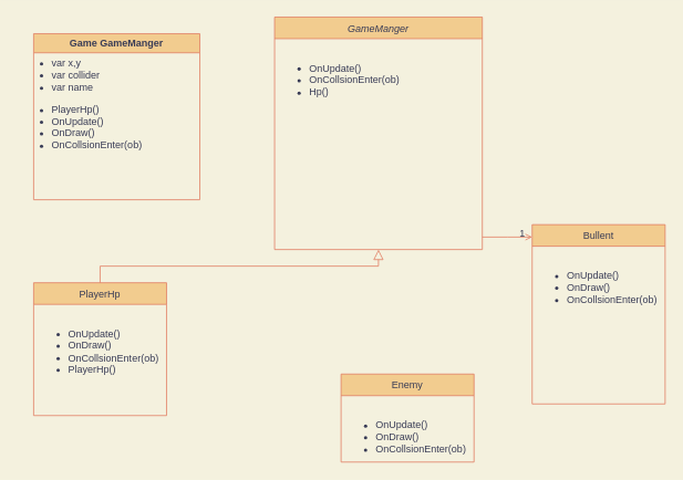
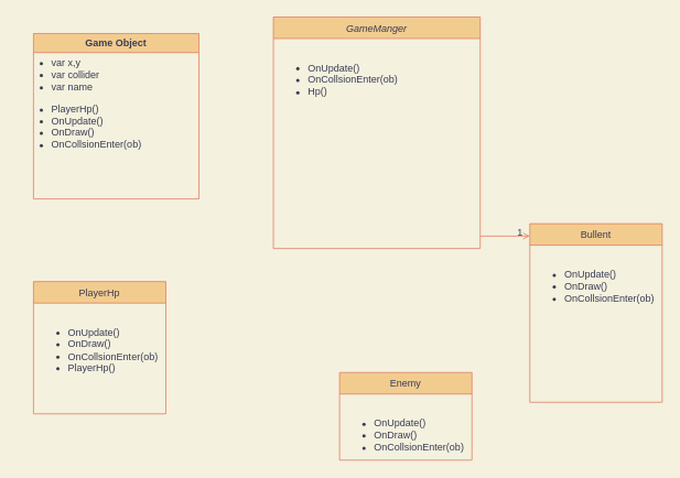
- <mxCell id="13" value="Game GameManger" style="swimlane;fillColor=#F2CC8F;strokeColor=#E07A5F;fontColor=#393C56;" parent="1" vertex="1"><mxGeometry x="40" y="40" width="200" height="200" as="geometry" /></mxCell>
+ <mxCell id="13" value="Game Object" style="swimlane;fillColor=#F2CC8F;strokeColor=#E07A5F;fontColor=#393C56;" parent="1" vertex="1"><mxGeometry x="40" y="40" width="200" height="200" as="geometry" /></mxCell>
- <mxCell id="6" value="" style="endArrow=block;endSize=10;endFill=0;shadow=0;strokeWidth=1;rounded=0;edgeStyle=elbowEdgeStyle;elbow=vertical;labelBackgroundColor=#F4F1DE;strokeColor=#E07A5F;fontColor=#393C56;" parent="1" source="4" target="2" edge="1"><mxGeometry width="160" relative="1" as="geometry"><mxPoint x="190" y="173" as="sourcePoint" /><mxPoint x="190" y="173" as="targetPoint" /></mxGeometry></mxCell>
